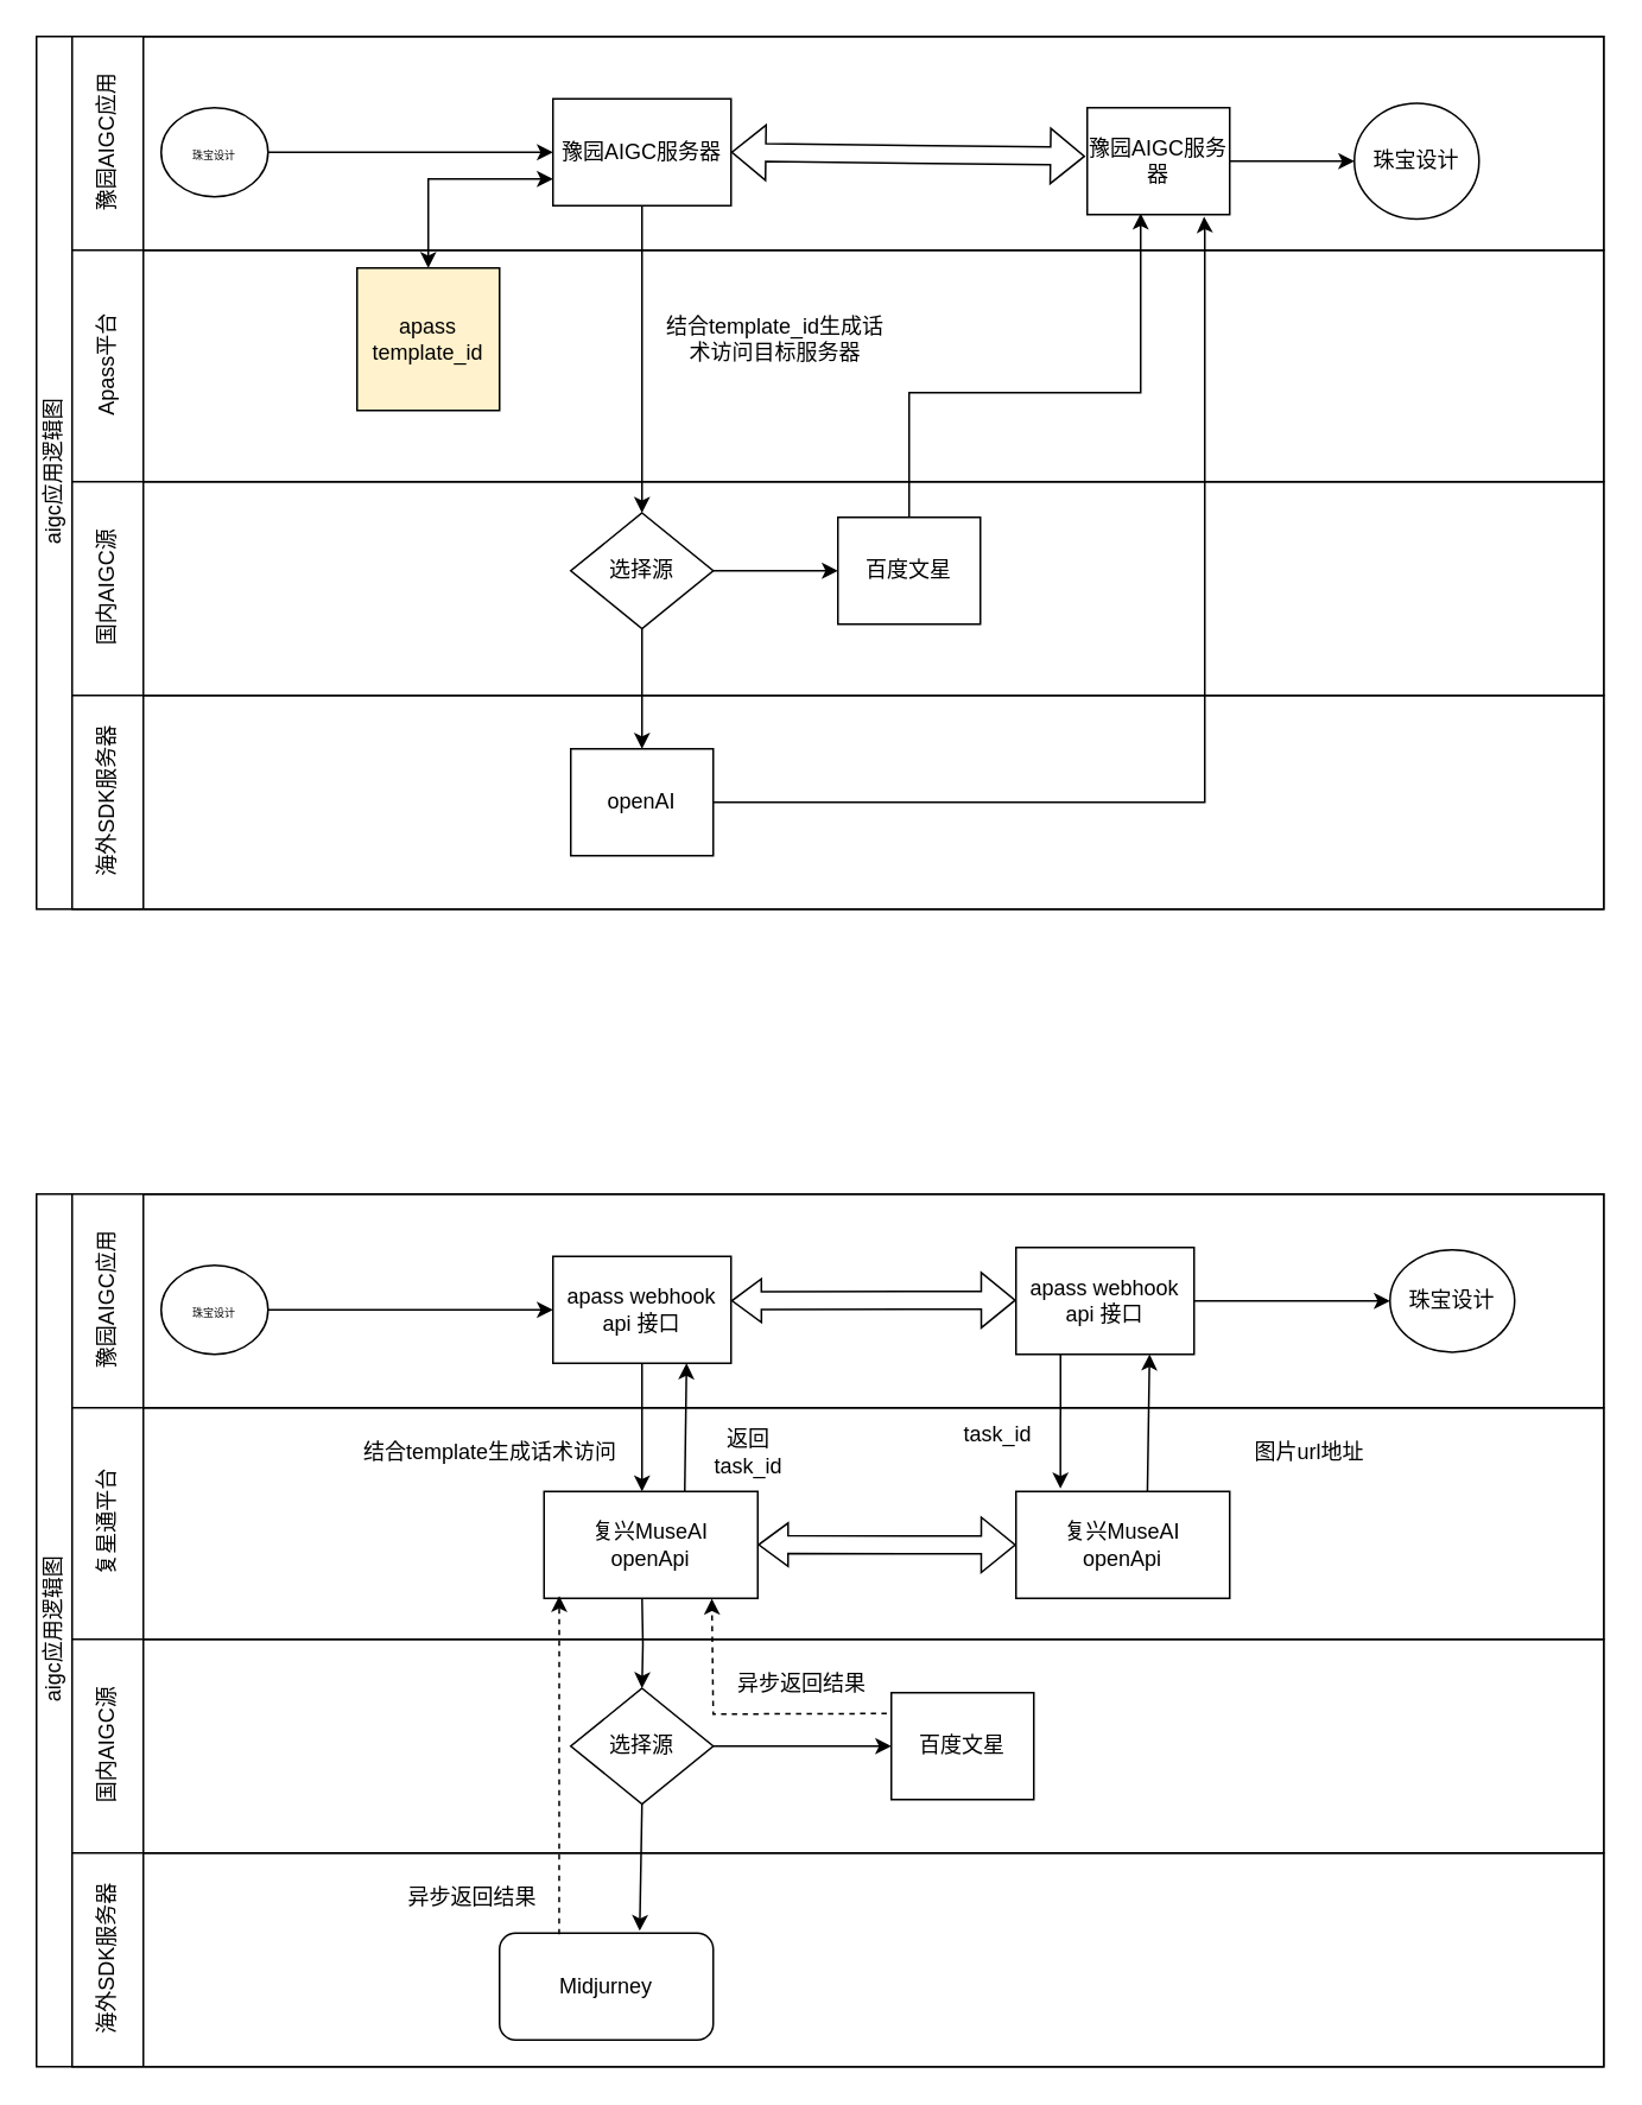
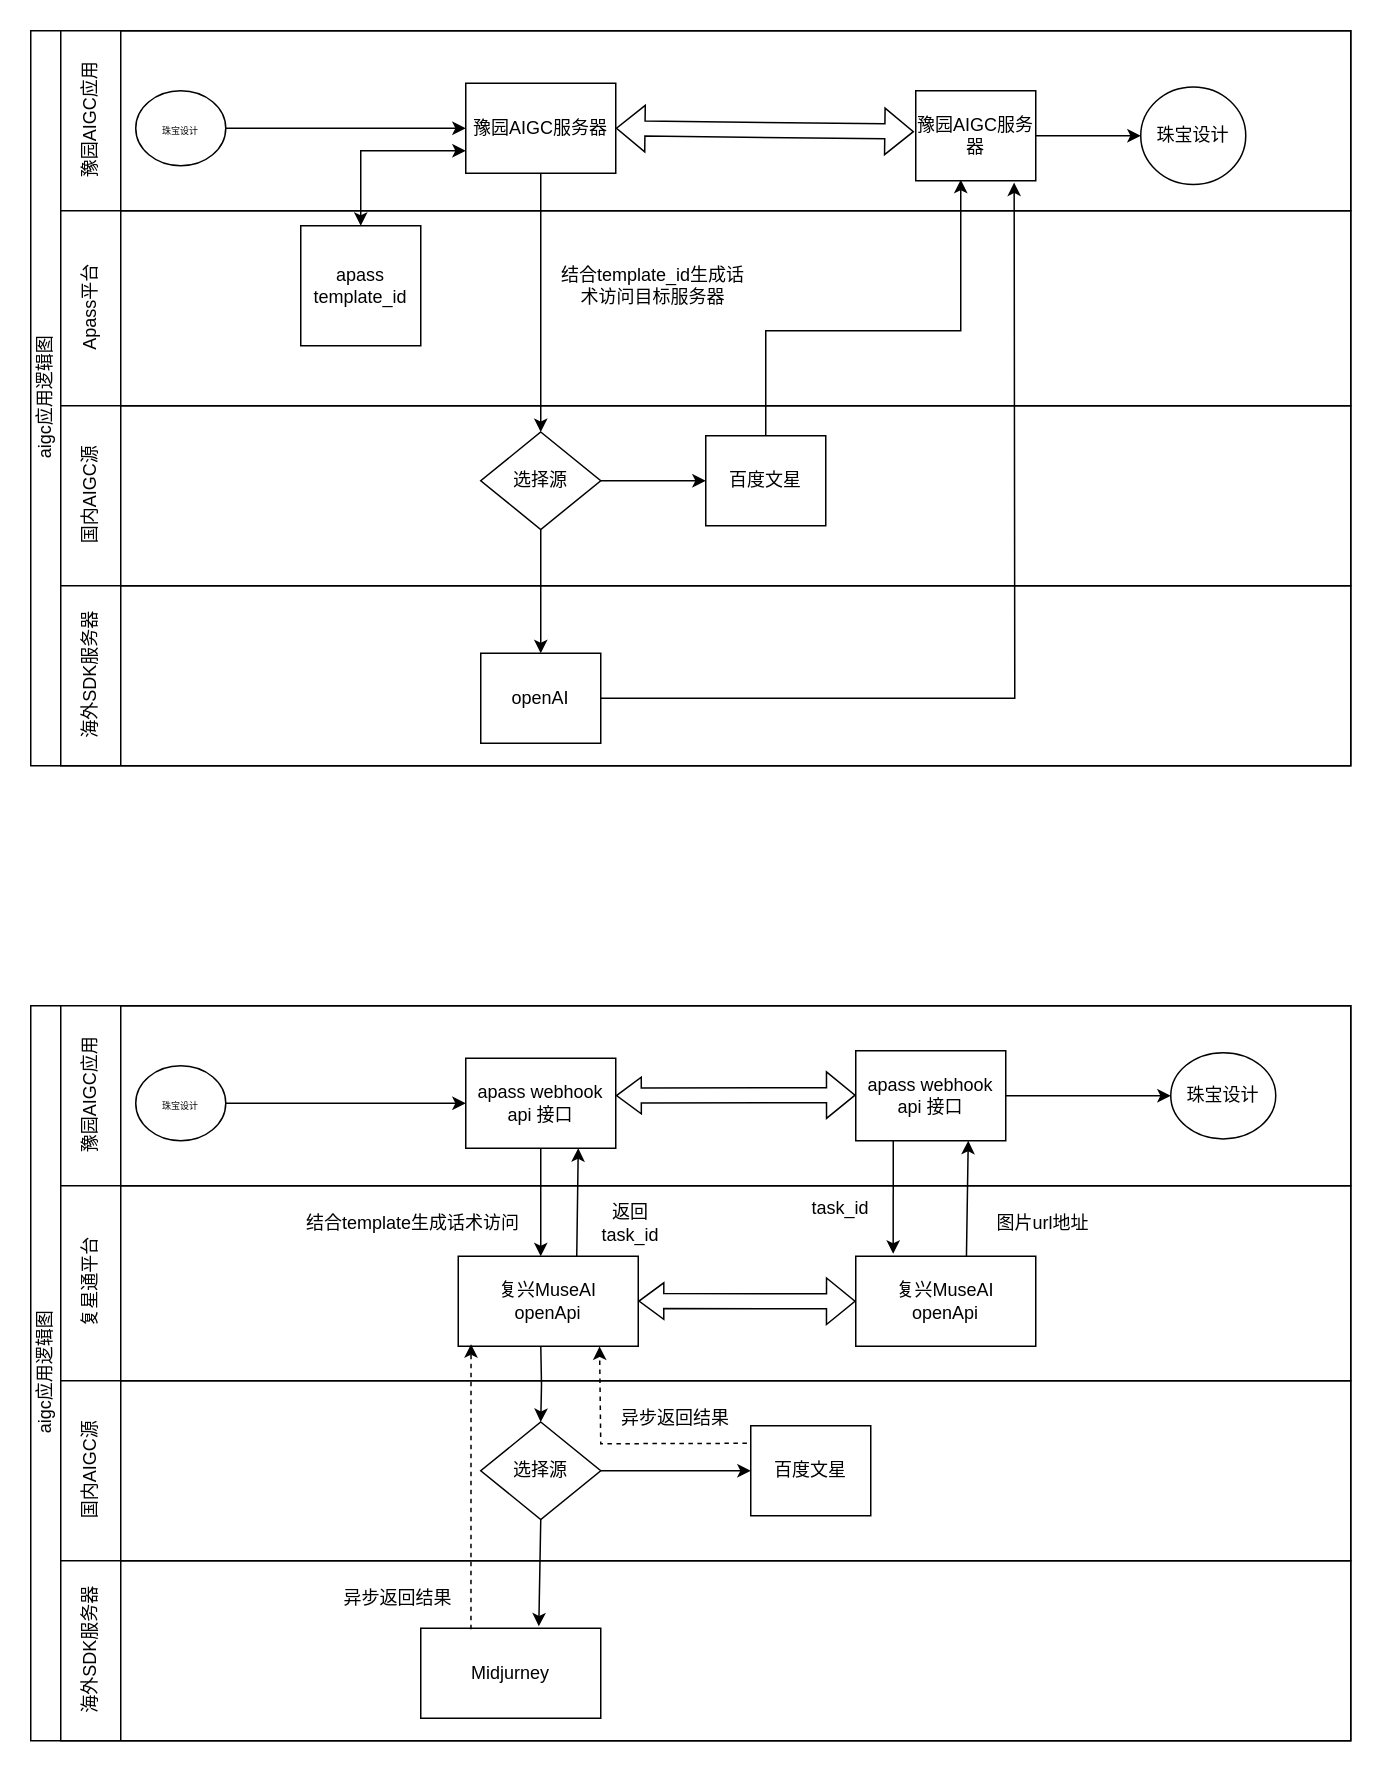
- <mxCell id="12" value="apass template_id" style="whiteSpace=wrap;html=1;aspect=fixed;fillColor=#fff2cc;" parent="11" vertex="1"><mxGeometry x="160" y="10" width="80" height="80" as="geometry" /></mxCell>
+ <mxCell id="12" value="apass template_id" style="whiteSpace=wrap;html=1;aspect=fixed;" parent="11" vertex="1"><mxGeometry x="160" y="10" width="80" height="80" as="geometry" /></mxCell>
- <mxCell id="21" value="openAI" style="rounded=0;whiteSpace=wrap;html=1;fontFamily=Helvetica;fontSize=12;fontColor=#000000;align=center;" parent="20" vertex="1"><mxGeometry x="280" y="30" width="80" height="60" as="geometry" /></mxCell>
+ <mxCell id="21" value="openAI" style="rounded=0;whiteSpace=wrap;html=1;fontFamily=Helvetica;fontSize=12;fontColor=#000000;align=center;" parent="20" vertex="1"><mxGeometry x="280" y="45" width="80" height="60" as="geometry" /></mxCell>
- <mxCell id="43" value="图片url地址" style="text;html=1;strokeColor=none;fillColor=none;align=center;verticalAlign=middle;whiteSpace=wrap;rounded=0;" vertex="1" parent="34"><mxGeometry x="640" y="10" width="110" height="30" as="geometry" /></mxCell>
+ <mxCell id="43" value="图片url地址" style="text;html=1;strokeColor=none;fillColor=none;align=center;verticalAlign=middle;whiteSpace=wrap;rounded=0;" vertex="1" parent="34"><mxGeometry x="600" y="10" width="110" height="30" as="geometry" /></mxCell>
- <mxCell id="50" value="Midjurney" style="whiteSpace=wrap;html=1;fontFamily=Helvetica;fontSize=12;fontColor=#000000;align=center;rounded=1;" vertex="1" parent="49"><mxGeometry x="240" y="45" width="120" height="60" as="geometry" /></mxCell>
+ <mxCell id="50" value="Midjurney" style="rounded=0;whiteSpace=wrap;html=1;fontFamily=Helvetica;fontSize=12;fontColor=#000000;align=center;" vertex="1" parent="49"><mxGeometry x="240" y="45" width="120" height="60" as="geometry" /></mxCell>
